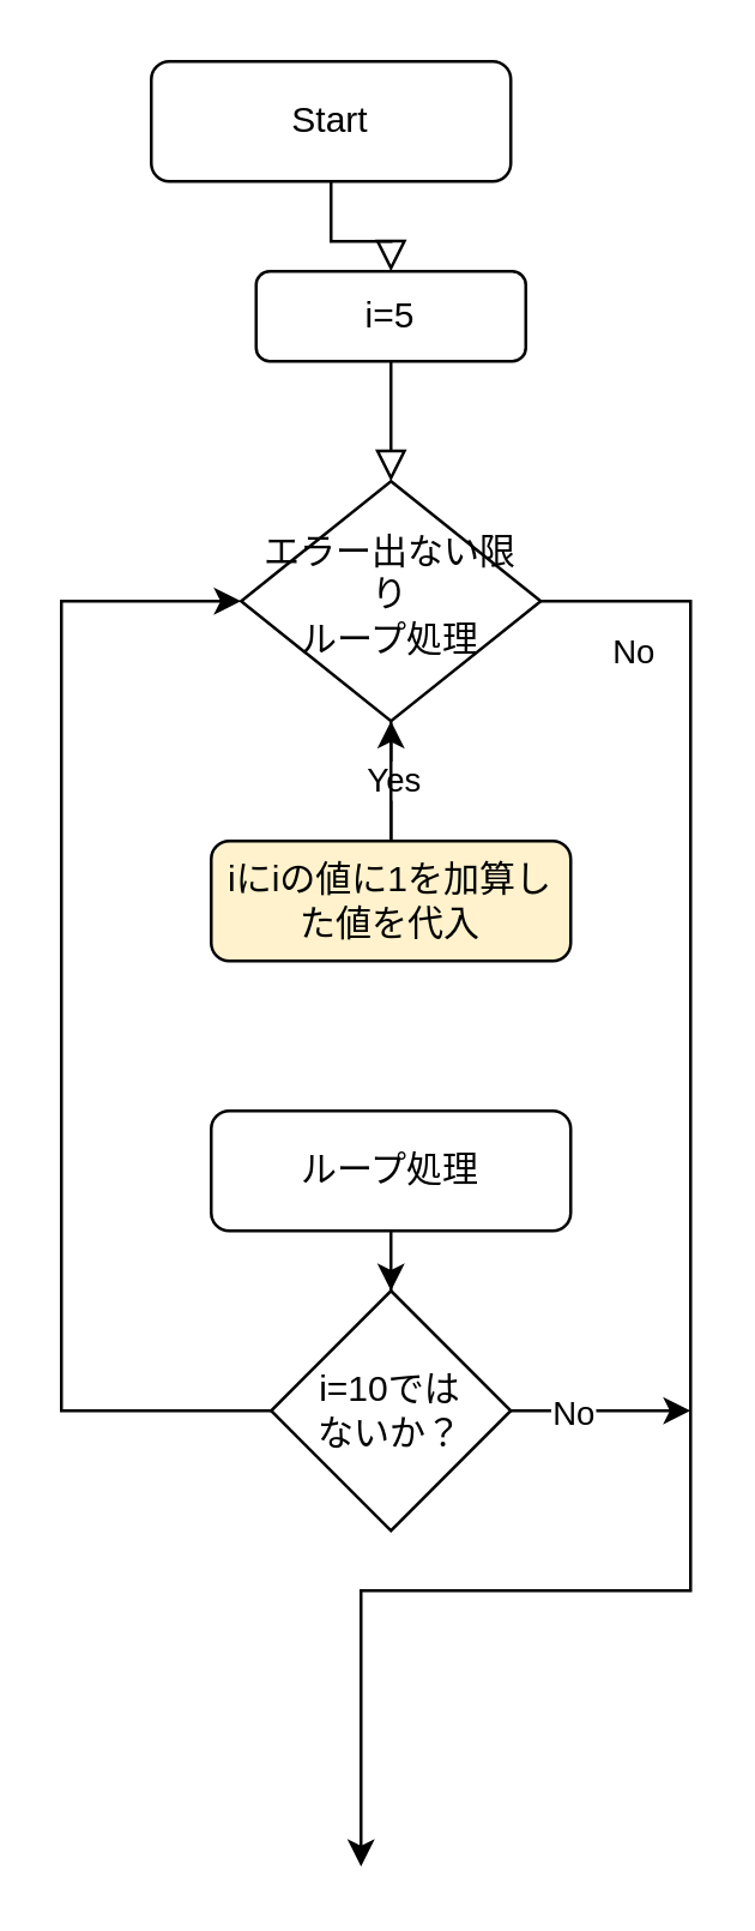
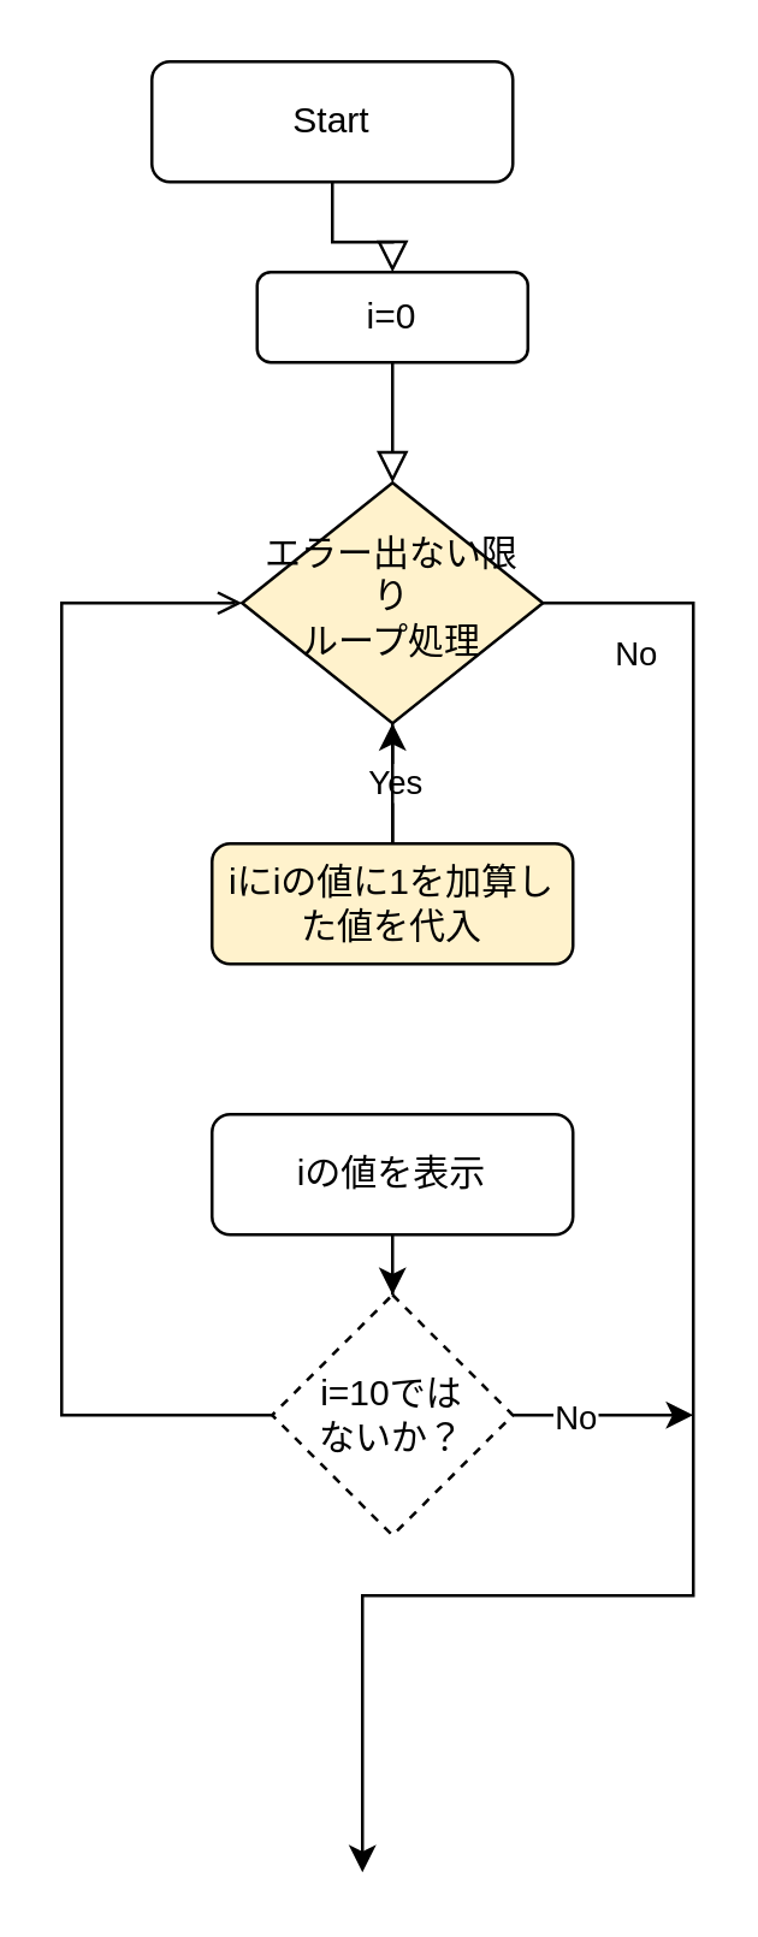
- <mxCell id="17" value="i=5" style="rounded=1;whiteSpace=wrap;html=1;" vertex="1" parent="1"><mxGeometry x="85" y="90" width="90" height="30" as="geometry" /></mxCell>
+ <mxCell id="17" value="i=0" style="rounded=1;whiteSpace=wrap;html=1;" vertex="1" parent="1"><mxGeometry x="85" y="90" width="90" height="30" as="geometry" /></mxCell>
- <mxCell id="9" value="" style="edgeStyle=orthogonalEdgeStyle;rounded=0;orthogonalLoop=1;jettySize=auto;html=1;entryX=0;entryY=0.5;entryDx=0;entryDy=0;exitX=0;exitY=0.5;exitDx=0;exitDy=0;" edge="1" parent="1" source="16" target="8"><mxGeometry relative="1" as="geometry"><mxPoint x="30" y="200" as="targetPoint" /><Array as="points"><mxPoint x="20" y="470" /><mxPoint x="20" y="200" /></Array></mxGeometry></mxCell>
+ <mxCell id="9" value="" style="edgeStyle=orthogonalEdgeStyle;rounded=0;orthogonalLoop=1;jettySize=auto;html=1;entryX=0;entryY=0.5;entryDx=0;entryDy=0;exitX=0;exitY=0.5;exitDx=0;exitDy=0;endArrow=open;" edge="1" parent="1" source="16" target="8"><mxGeometry relative="1" as="geometry"><mxPoint x="30" y="200" as="targetPoint" /><Array as="points"><mxPoint x="20" y="470" /><mxPoint x="20" y="200" /></Array></mxGeometry></mxCell>
- <mxCell id="8" value="エラー出ない限り&lt;br&gt;ループ処理" style="rhombus;whiteSpace=wrap;html=1;shadow=0;fontFamily=Helvetica;fontSize=12;align=center;strokeWidth=1;spacing=6;spacingTop=-4;" vertex="1" parent="1"><mxGeometry x="80" y="160" width="100" height="80" as="geometry" /></mxCell>
+ <mxCell id="8" value="エラー出ない限り&lt;br&gt;ループ処理" style="rhombus;whiteSpace=wrap;html=1;shadow=0;fontFamily=Helvetica;fontSize=12;align=center;strokeWidth=1;spacing=6;spacingTop=-4;fillColor=#fff2cc;" vertex="1" parent="1"><mxGeometry x="80" y="160" width="100" height="80" as="geometry" /></mxCell>
- <mxCell id="11" value="ループ処理" style="rounded=1;whiteSpace=wrap;html=1;fontSize=12;glass=0;strokeWidth=1;shadow=0;" vertex="1" parent="1"><mxGeometry x="70" y="370" width="120" height="40" as="geometry" /></mxCell>
+ <mxCell id="11" value="iの値を表示" style="rounded=1;whiteSpace=wrap;html=1;fontSize=12;glass=0;strokeWidth=1;shadow=0;" vertex="1" parent="1"><mxGeometry x="70" y="370" width="120" height="40" as="geometry" /></mxCell>
- <mxCell id="16" value="i=10では&lt;br&gt;ないか？" style="rhombus;whiteSpace=wrap;html=1;" vertex="1" parent="1"><mxGeometry x="90" y="430" width="80" height="80" as="geometry" /></mxCell>
+ <mxCell id="16" value="i=10では&lt;br&gt;ないか？" style="rhombus;whiteSpace=wrap;html=1;dashed=1;" vertex="1" parent="1"><mxGeometry x="90" y="430" width="80" height="80" as="geometry" /></mxCell>
